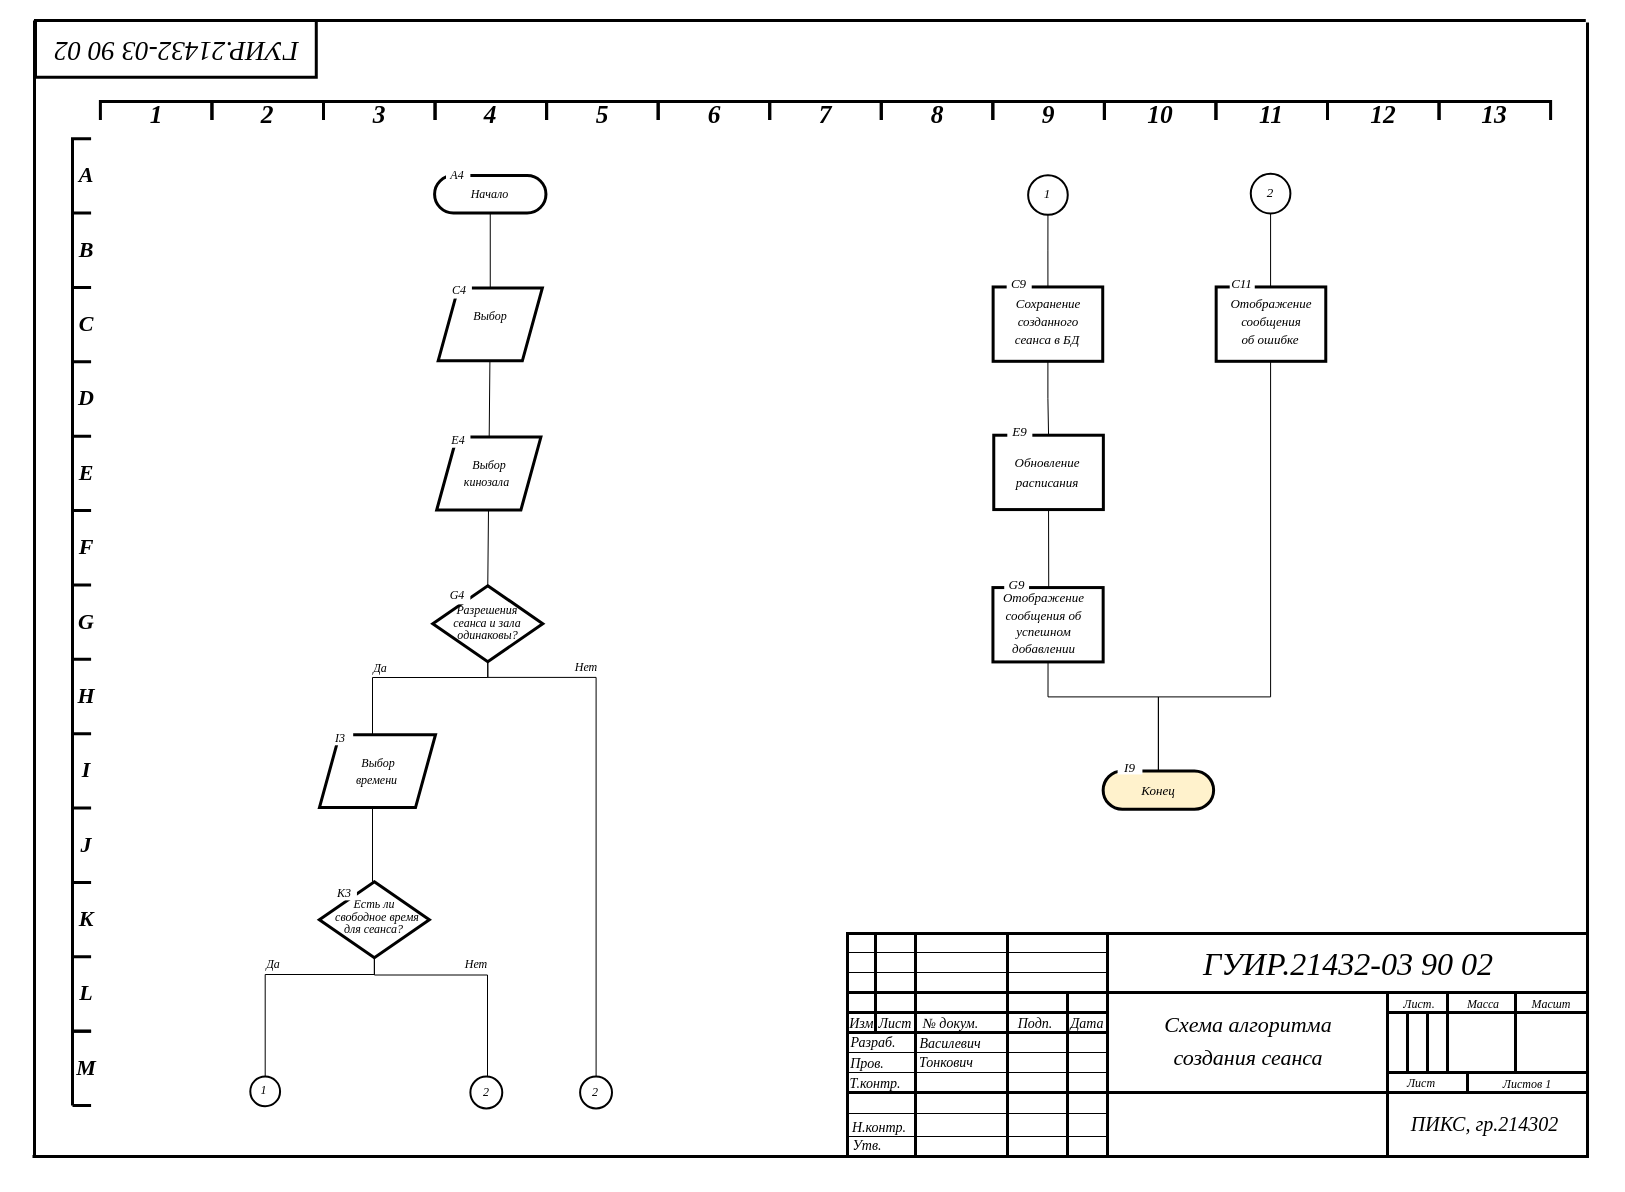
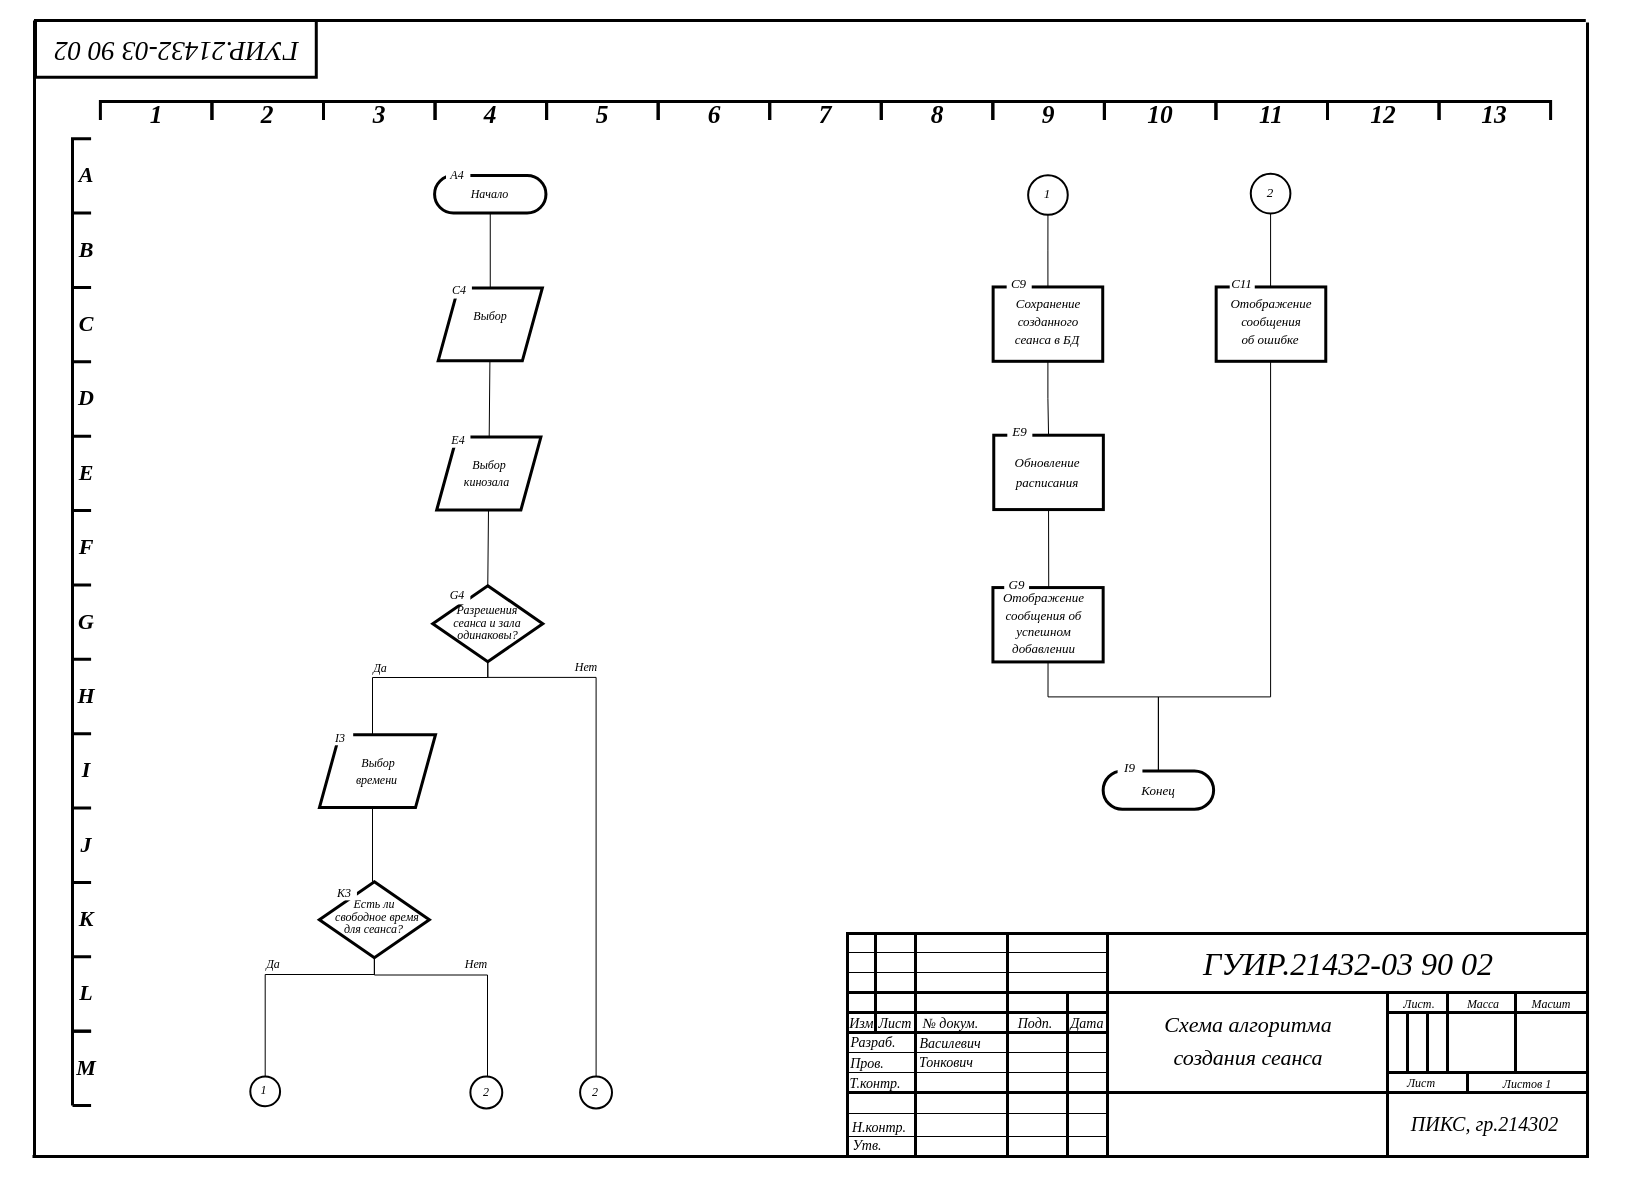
- <mxCell id="123" value="&lt;font style=&quot;font-size: 13px;&quot; data-font-src=&quot;https://db.onlinewebfonts.com/c/4b5ae315f5df148f0ab479a7cedc9832?family=ISOCPEUR&quot;&gt;Конец&lt;/font&gt;" style="rounded=1;whiteSpace=wrap;html=1;strokeWidth=3;fontSize=13;arcSize=50;fontFamily=isocpeur;fontSource=https%3A%2F%2Fdb.onlinewebfonts.com%2Fc%2F4b5ae315f5df148f0ab479a7cedc9832%3Ffamily%3DISOCPEUR;fontStyle=2;fillColor=#fff2cc;" parent="119" vertex="1"><mxGeometry x="210.98" y="589.04" width="110.46" height="38.34" as="geometry" /></mxCell>
+ <mxCell id="123" value="&lt;font style=&quot;font-size: 13px;&quot; data-font-src=&quot;https://db.onlinewebfonts.com/c/4b5ae315f5df148f0ab479a7cedc9832?family=ISOCPEUR&quot;&gt;Конец&lt;/font&gt;" style="rounded=1;whiteSpace=wrap;html=1;strokeWidth=3;fontSize=13;arcSize=50;fontFamily=isocpeur;fontSource=https%3A%2F%2Fdb.onlinewebfonts.com%2Fc%2F4b5ae315f5df148f0ab479a7cedc9832%3Ffamily%3DISOCPEUR;fontStyle=2" parent="119" vertex="1"><mxGeometry x="210.98" y="589.04" width="110.46" height="38.34" as="geometry" /></mxCell>
